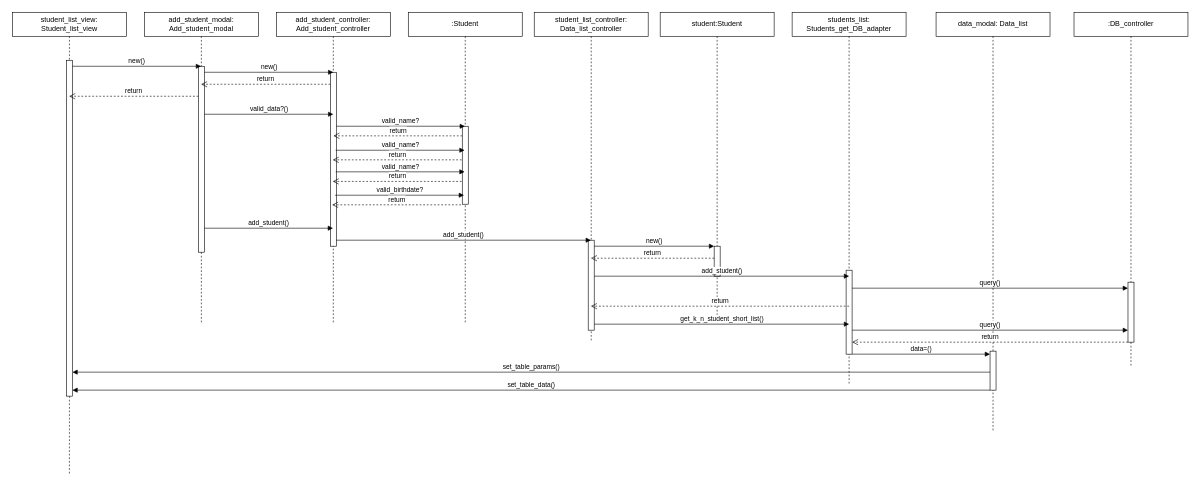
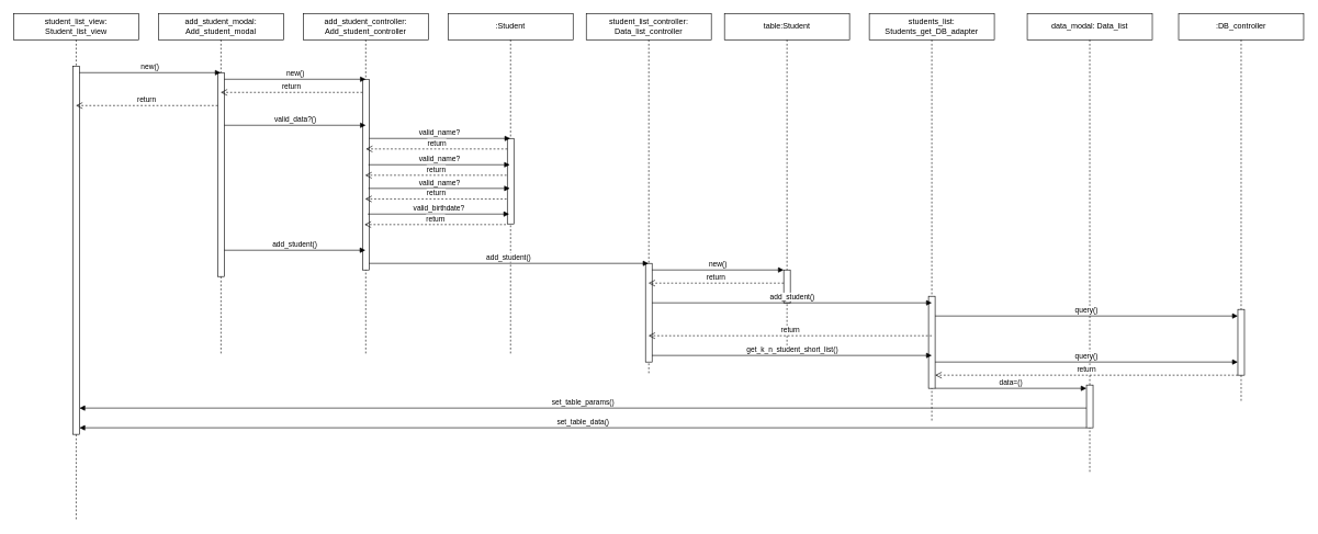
- <mxCell id="16" value="student:Student" style="shape=umlLifeline;perimeter=lifelinePerimeter;whiteSpace=wrap;html=1;container=1;dropTarget=0;collapsible=0;recursiveResize=0;outlineConnect=0;portConstraint=eastwest;newEdgeStyle={&quot;curved&quot;:0,&quot;rounded&quot;:0};" vertex="1" parent="1"><mxGeometry x="1100" y="20" width="190" height="520" as="geometry" /></mxCell>
+ <mxCell id="16" value="table:Student" style="shape=umlLifeline;perimeter=lifelinePerimeter;whiteSpace=wrap;html=1;container=1;dropTarget=0;collapsible=0;recursiveResize=0;outlineConnect=0;portConstraint=eastwest;newEdgeStyle={&quot;curved&quot;:0,&quot;rounded&quot;:0};" vertex="1" parent="1"><mxGeometry x="1100" y="20" width="190" height="520" as="geometry" /></mxCell>
